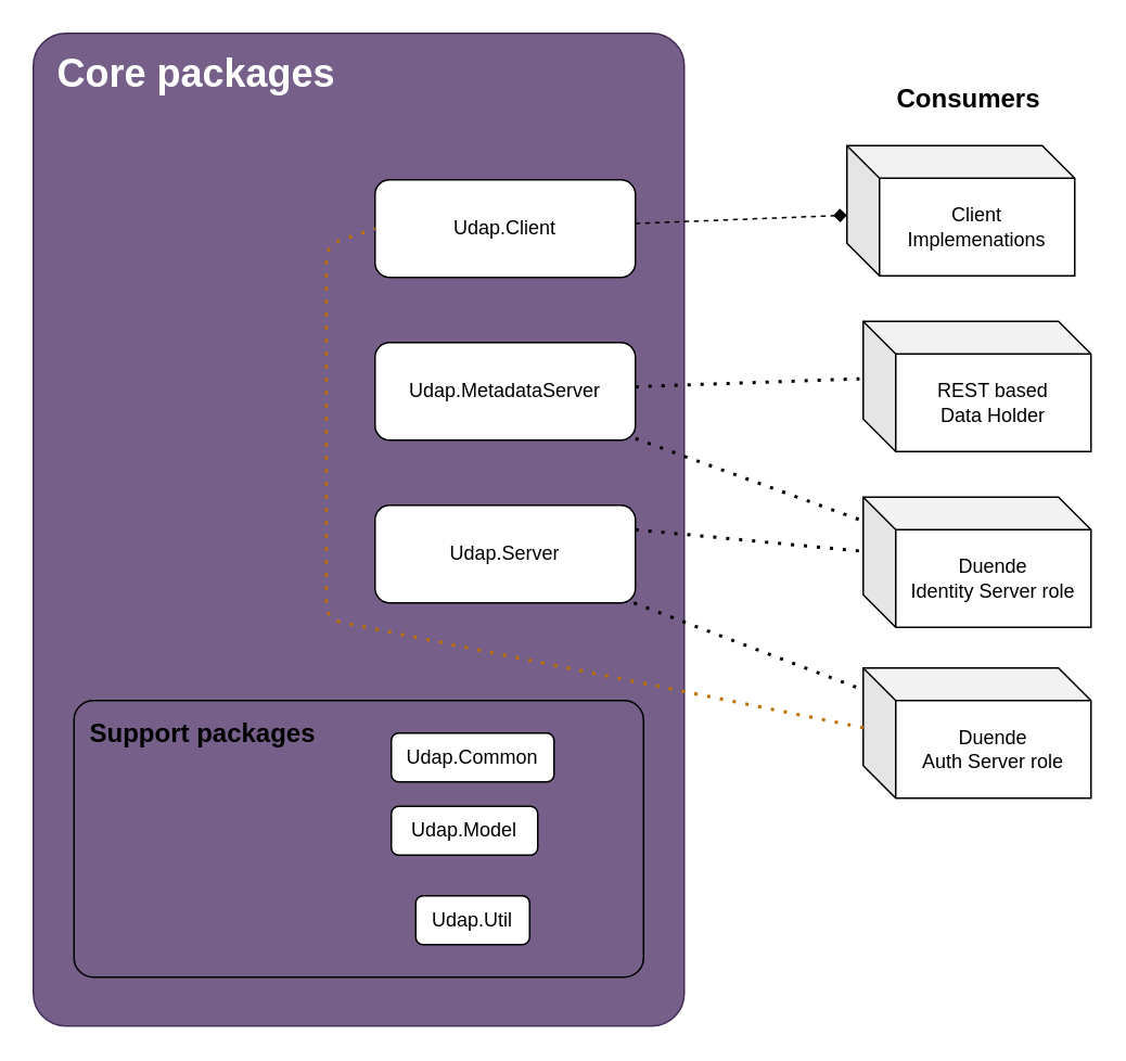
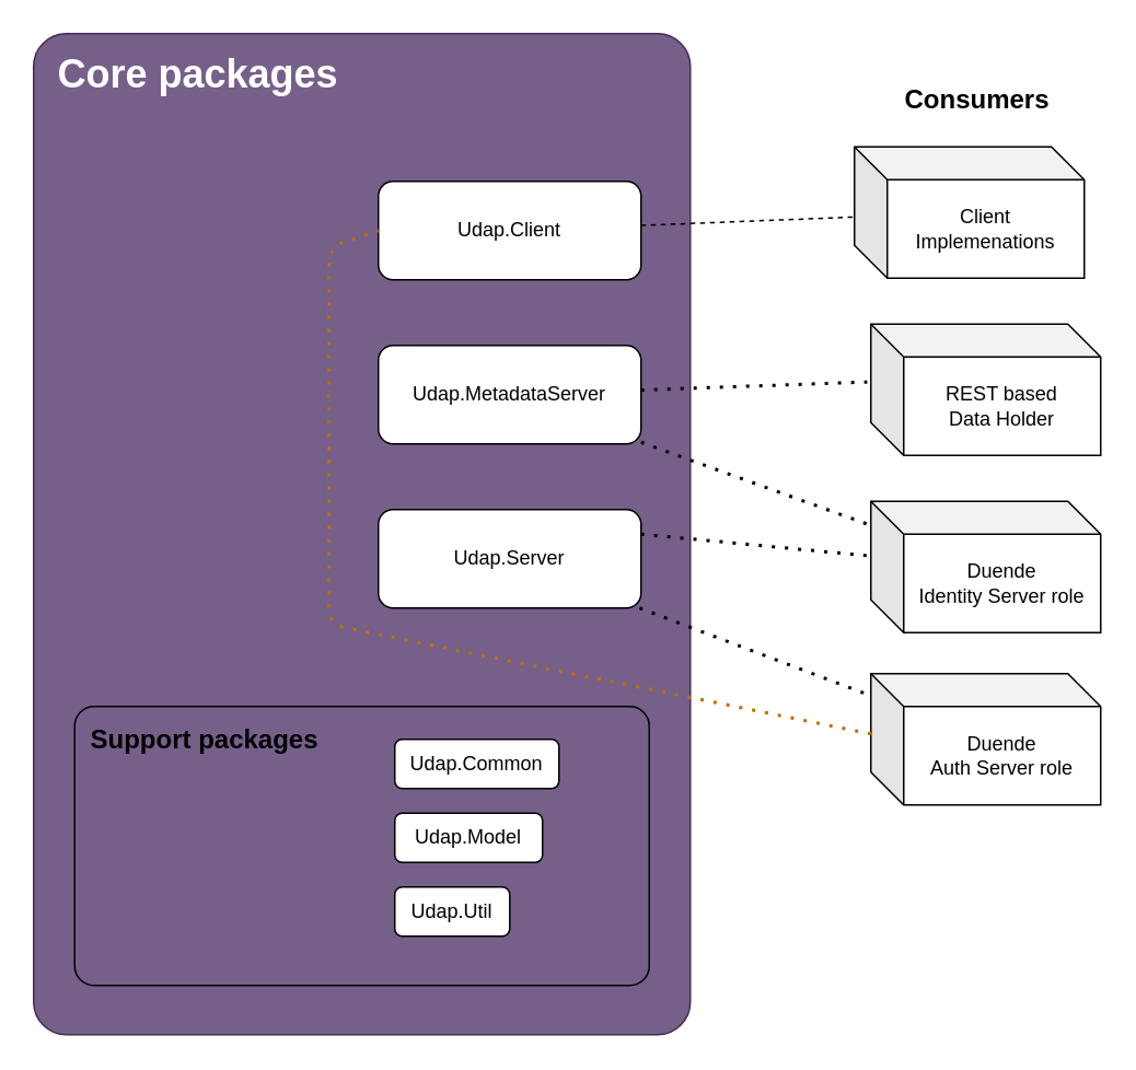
- <mxCell id="12" value="" style="endArrow=diamond;dashed=1;html=1;fontSize=12;" edge="1" parent="1" source="5" target="11"><mxGeometry width="50" height="50" relative="1" as="geometry"><mxPoint x="420" y="170" as="sourcePoint" /><mxPoint x="470" y="120" as="targetPoint" /></mxGeometry></mxCell>
+ <mxCell id="12" value="" style="endArrow=none;dashed=1;html=1;fontSize=12;" edge="1" parent="1" source="5" target="11"><mxGeometry width="50" height="50" relative="1" as="geometry"><mxPoint x="420" y="170" as="sourcePoint" /><mxPoint x="470" y="120" as="targetPoint" /></mxGeometry></mxCell>
- <mxCell id="9" value="Udap.Util" style="whiteSpace=wrap;html=1;rounded=1;shadow=0;" vertex="1" parent="2"><mxGeometry x="235" y="530" width="70" height="30" as="geometry" /></mxCell>
+ <mxCell id="9" value="Udap.Util" style="whiteSpace=wrap;html=1;rounded=1;shadow=0;" vertex="1" parent="2"><mxGeometry x="220" y="520" width="70" height="30" as="geometry" /></mxCell>
